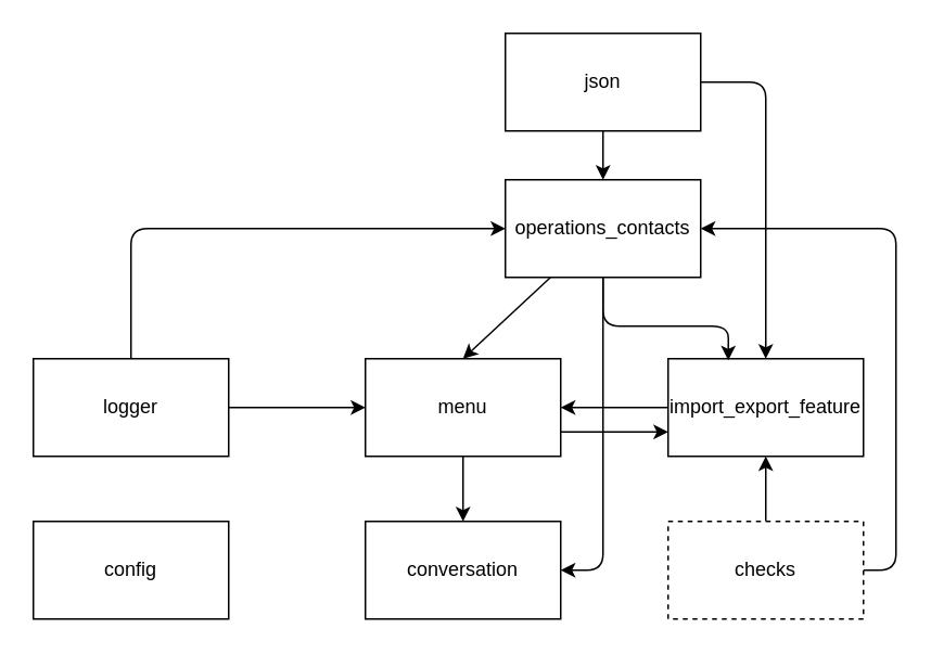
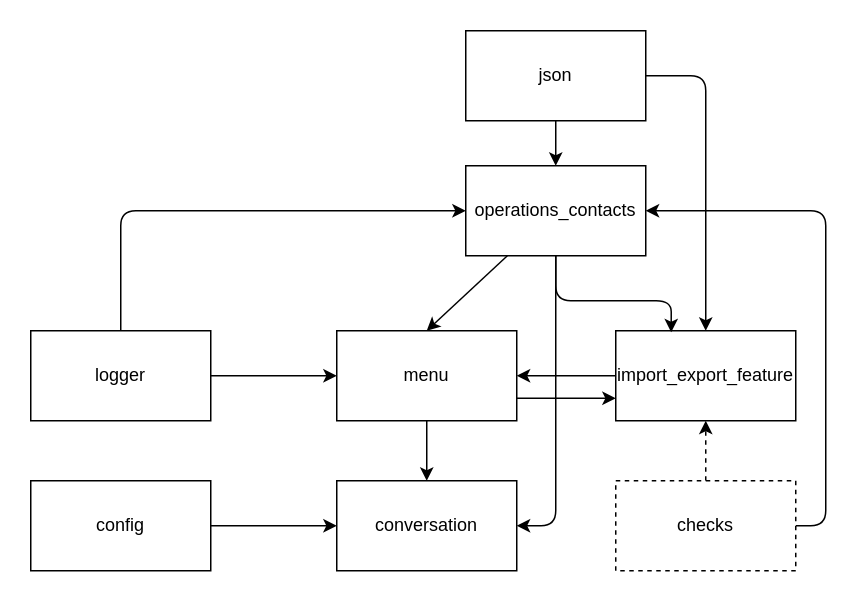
- <mxCell id="6" style="edgeStyle=none;html=1;entryX=0.5;entryY=1;entryDx=0;entryDy=0;" edge="1" parent="1" source="8" target="13"><mxGeometry relative="1" as="geometry" /></mxCell>
+ <mxCell id="6" style="edgeStyle=none;html=1;entryX=0.5;entryY=1;entryDx=0;entryDy=0;dashed=1;" edge="1" parent="1" source="8" target="13"><mxGeometry relative="1" as="geometry" /></mxCell>
+ <mxCell id="21" style="edgeStyle=none;html=1;entryX=0;entryY=0.5;entryDx=0;entryDy=0;" edge="1" parent="1" source="22" target="2"><mxGeometry relative="1" as="geometry" /></mxCell>
